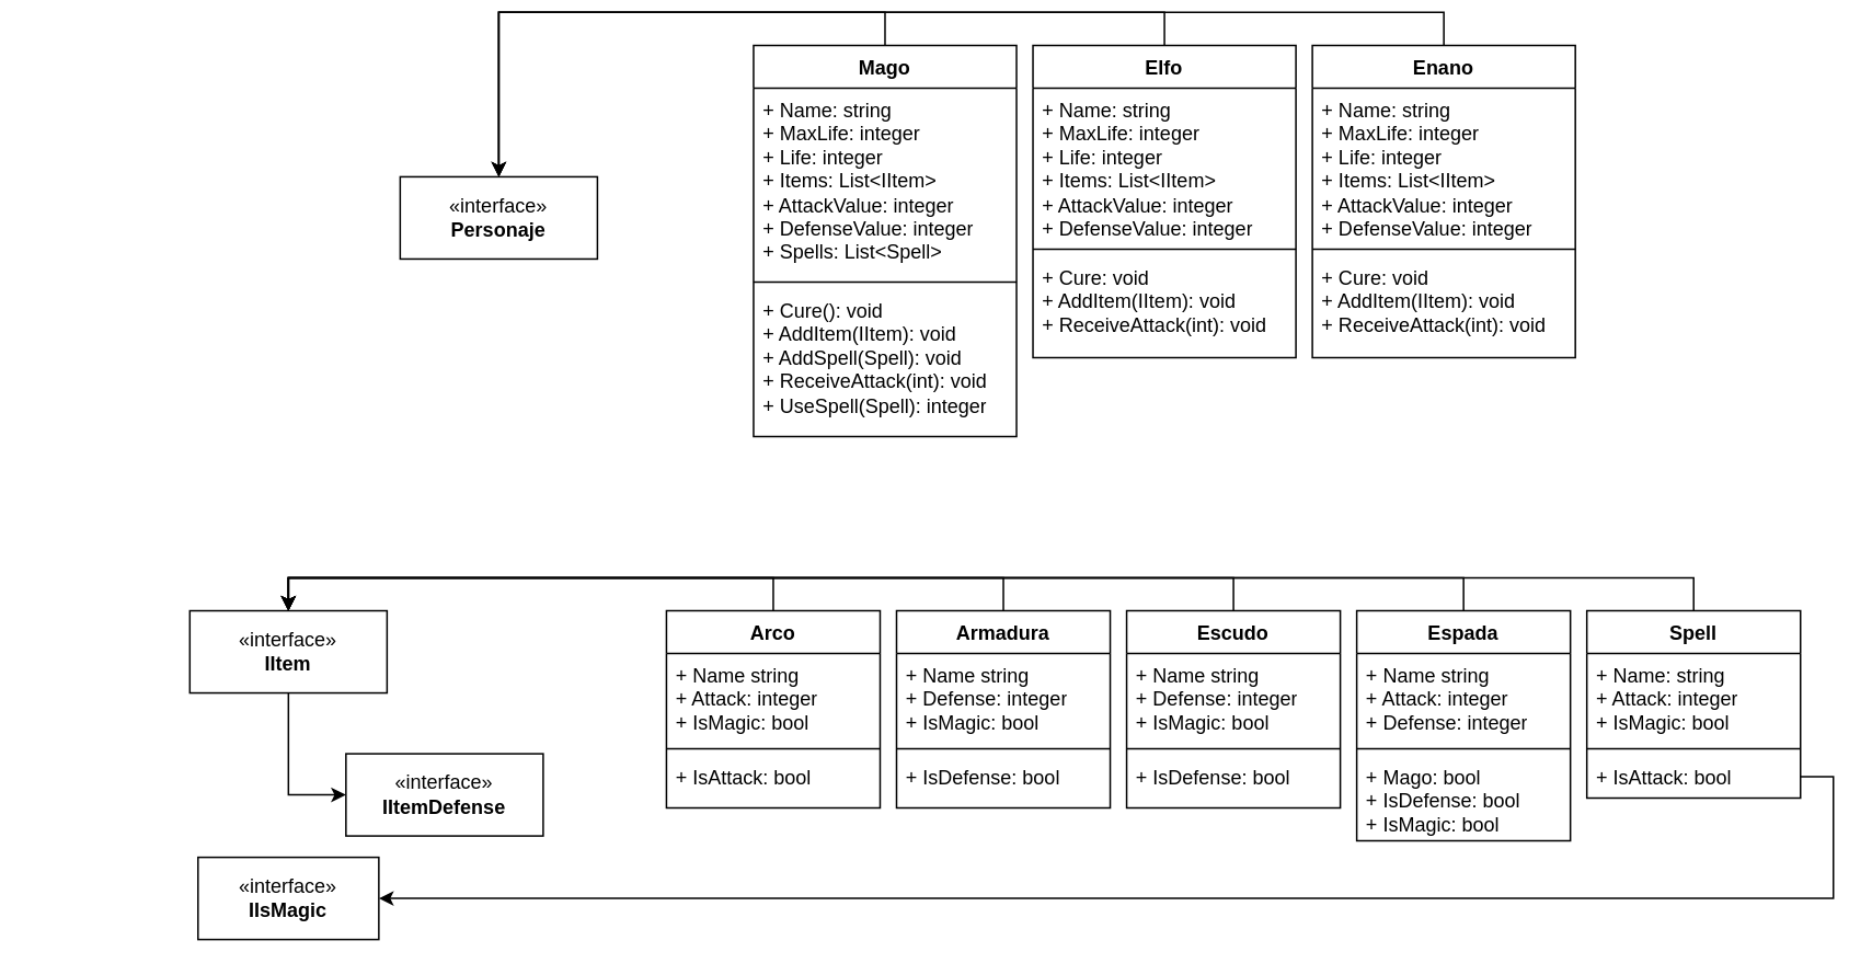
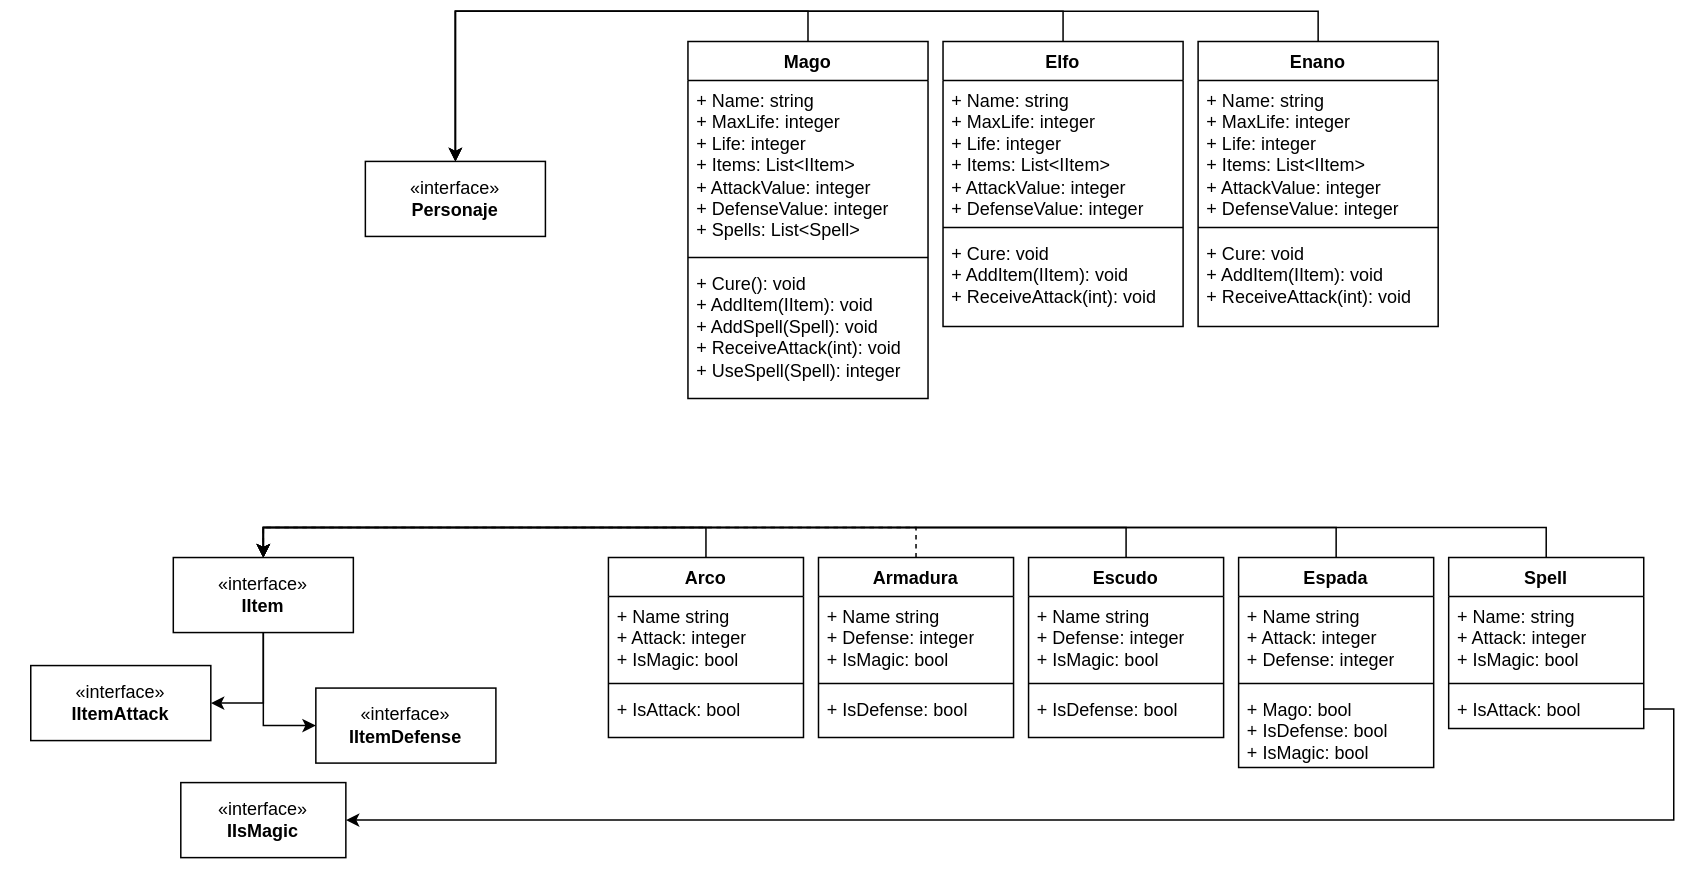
- <mxCell id="34" style="edgeStyle=orthogonalEdgeStyle;rounded=0;orthogonalLoop=1;jettySize=auto;html=1;exitX=0.5;exitY=0;exitDx=0;exitDy=0;entryX=0.5;entryY=0;entryDx=0;entryDy=0;" edge="1" parent="1" source="35" target="28"><mxGeometry relative="1" as="geometry" /></mxCell>
+ <mxCell id="34" style="edgeStyle=orthogonalEdgeStyle;rounded=0;orthogonalLoop=1;jettySize=auto;html=1;exitX=0.5;exitY=0;exitDx=0;exitDy=0;entryX=0.5;entryY=0;entryDx=0;entryDy=0;dashed=1;" edge="1" parent="1" source="35" target="28"><mxGeometry relative="1" as="geometry" /></mxCell>
+ <mxCell id="23" value="«interface»&lt;br&gt;&lt;b&gt;IItemAttack&lt;/b&gt;" style="html=1;whiteSpace=wrap;" vertex="1" parent="1"><mxGeometry x="20" y="436" width="120" height="50" as="geometry" /></mxCell>
+ <mxCell id="26" style="edgeStyle=orthogonalEdgeStyle;rounded=0;orthogonalLoop=1;jettySize=auto;html=1;exitX=0.5;exitY=1;exitDx=0;exitDy=0;entryX=1;entryY=0.5;entryDx=0;entryDy=0;" edge="1" parent="1" source="28" target="23"><mxGeometry relative="1" as="geometry" /></mxCell>
